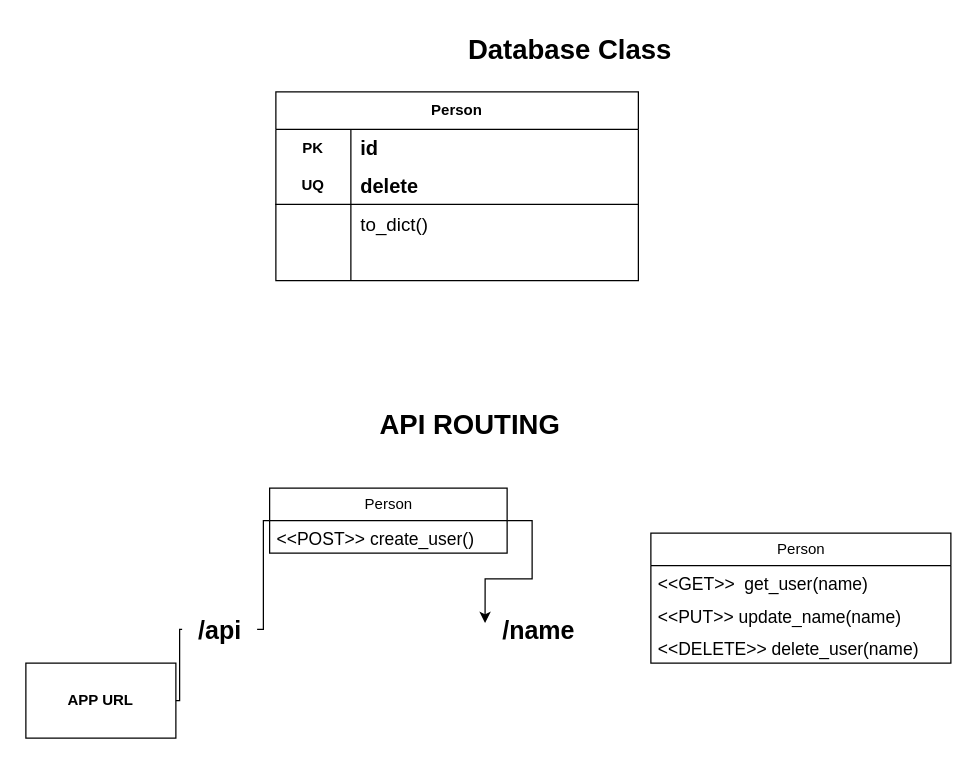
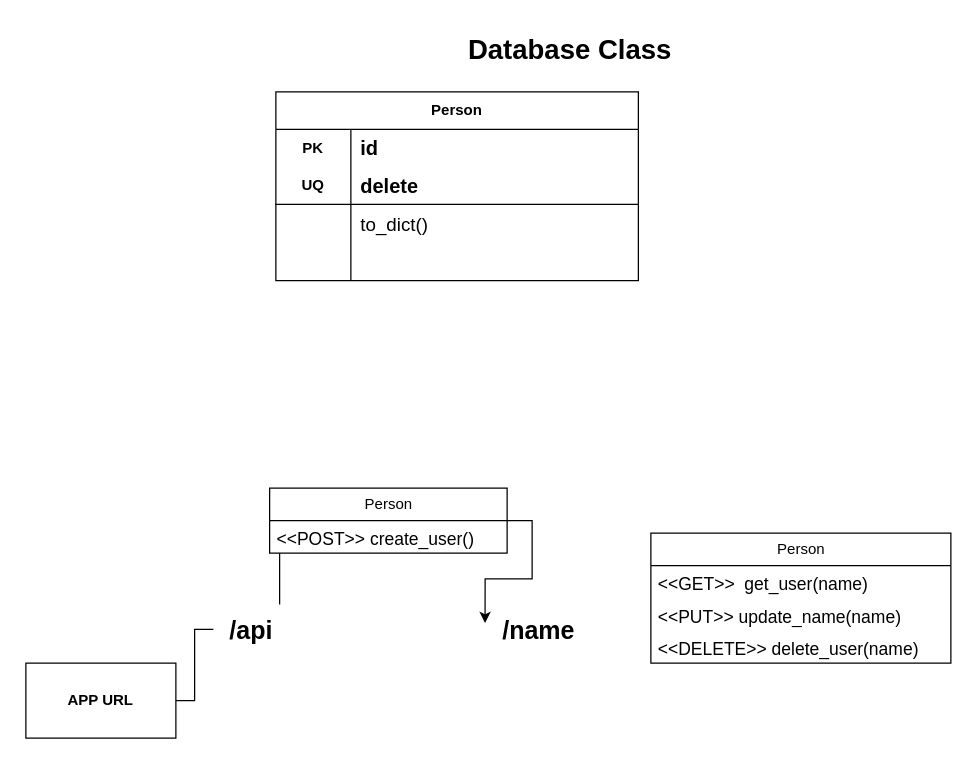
- <mxCell id="28" value="API ROUTING" style="text;html=1;align=center;verticalAlign=middle;resizable=0;points=[];autosize=1;strokeColor=none;fillColor=none;fontSize=22;fontStyle=1" vertex="1" parent="1"><mxGeometry x="290" y="320" width="170" height="40" as="geometry" /></mxCell>
- <mxCell id="21" value="/api" style="text;html=1;align=center;verticalAlign=middle;resizable=0;points=[];autosize=1;strokeColor=none;fillColor=none;fontSize=20;fontStyle=1" vertex="1" parent="1"><mxGeometry x="145" y="483" width="60" height="40" as="geometry" /></mxCell>
+ <mxCell id="21" value="/api" style="text;html=1;align=center;verticalAlign=middle;resizable=0;points=[];autosize=1;strokeColor=none;fillColor=none;fontSize=20;fontStyle=1" vertex="1" parent="1"><mxGeometry x="170" y="483" width="60" height="40" as="geometry" /></mxCell>
